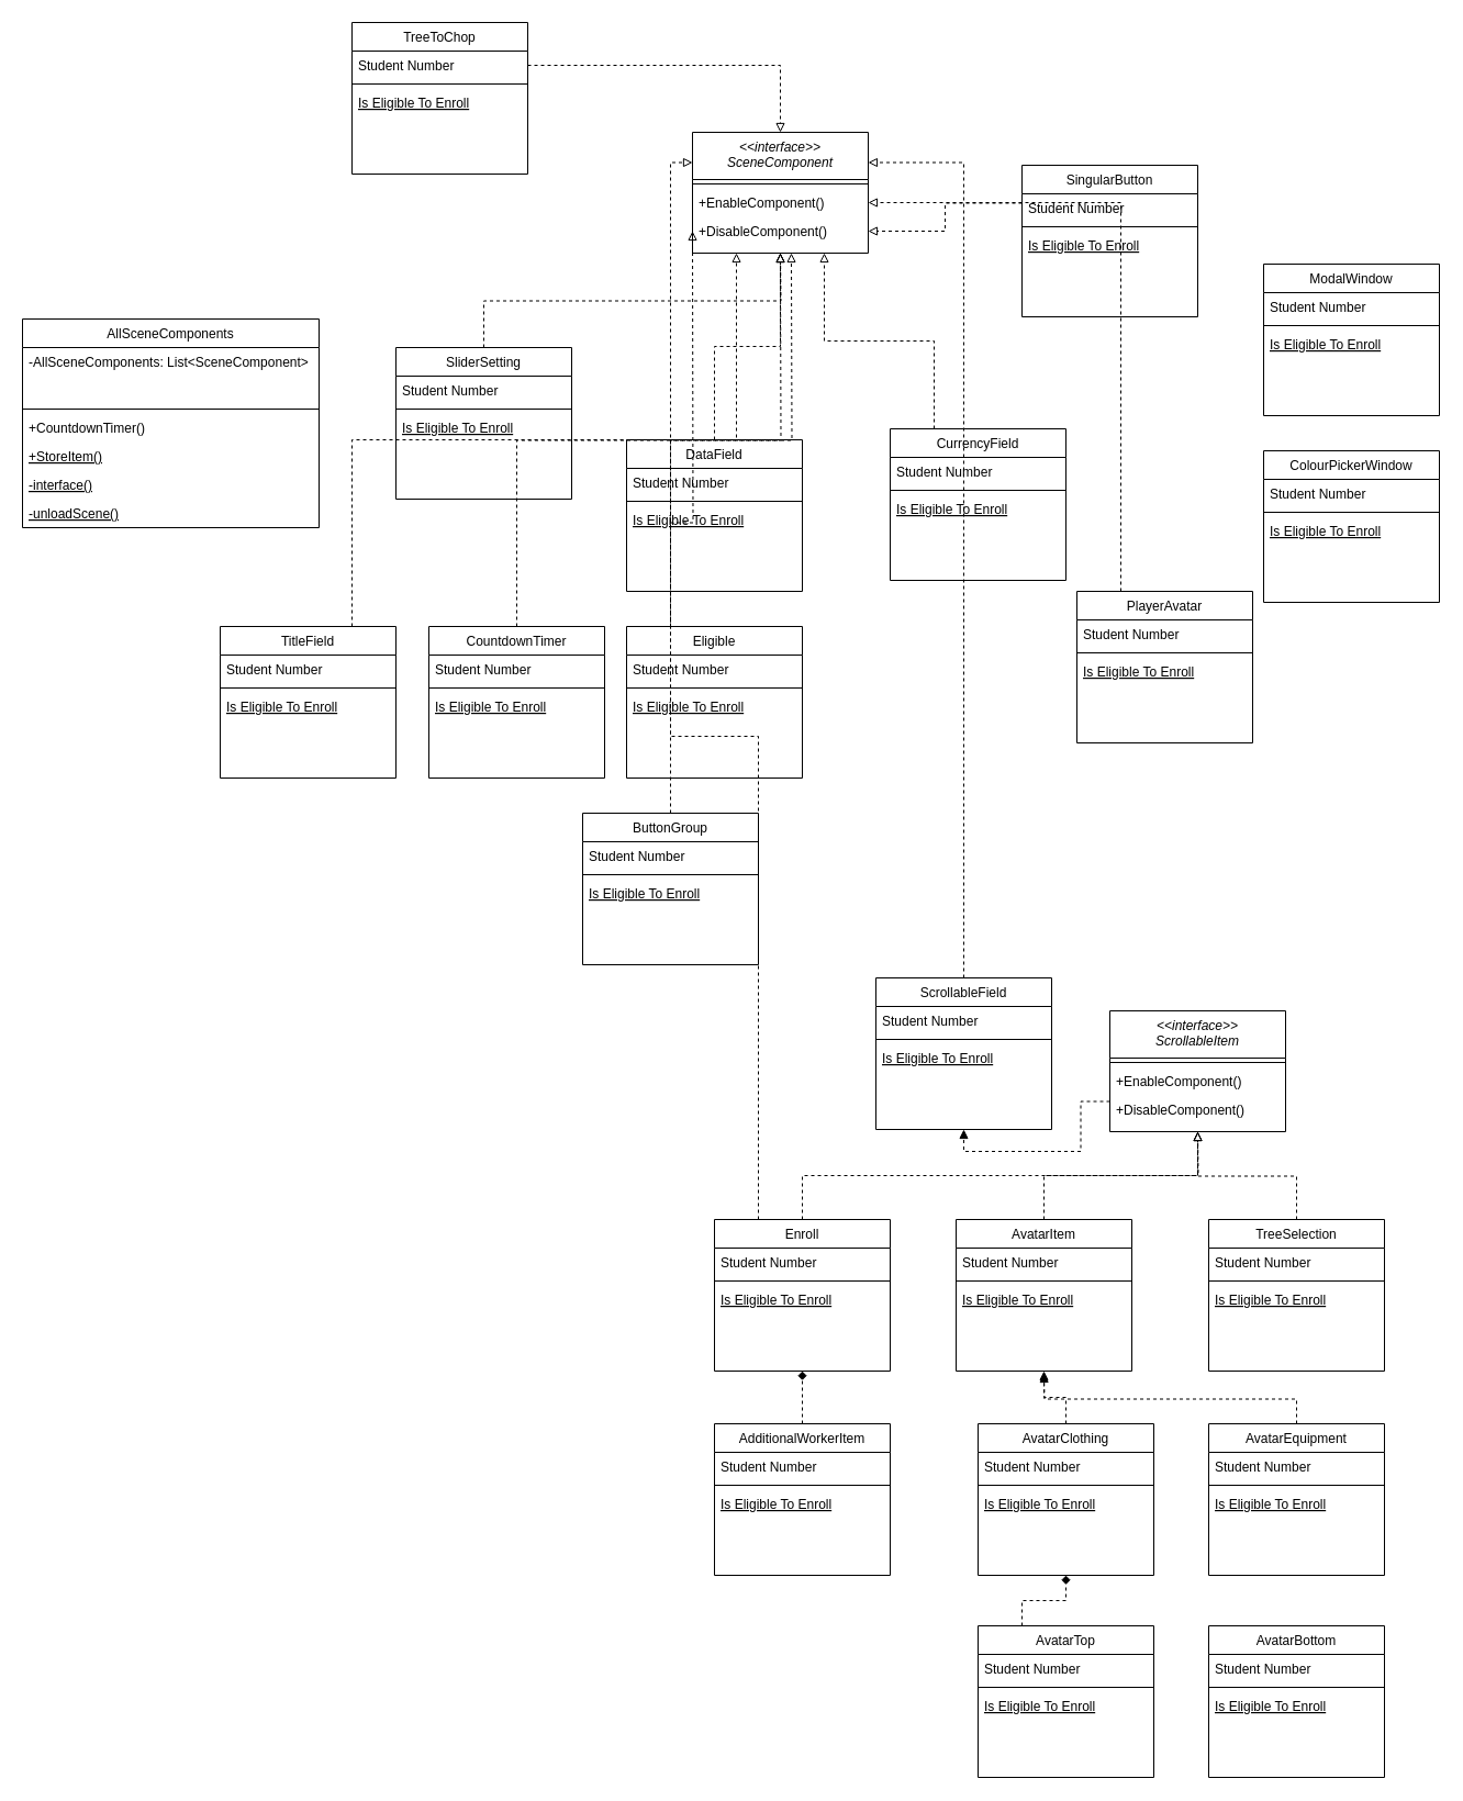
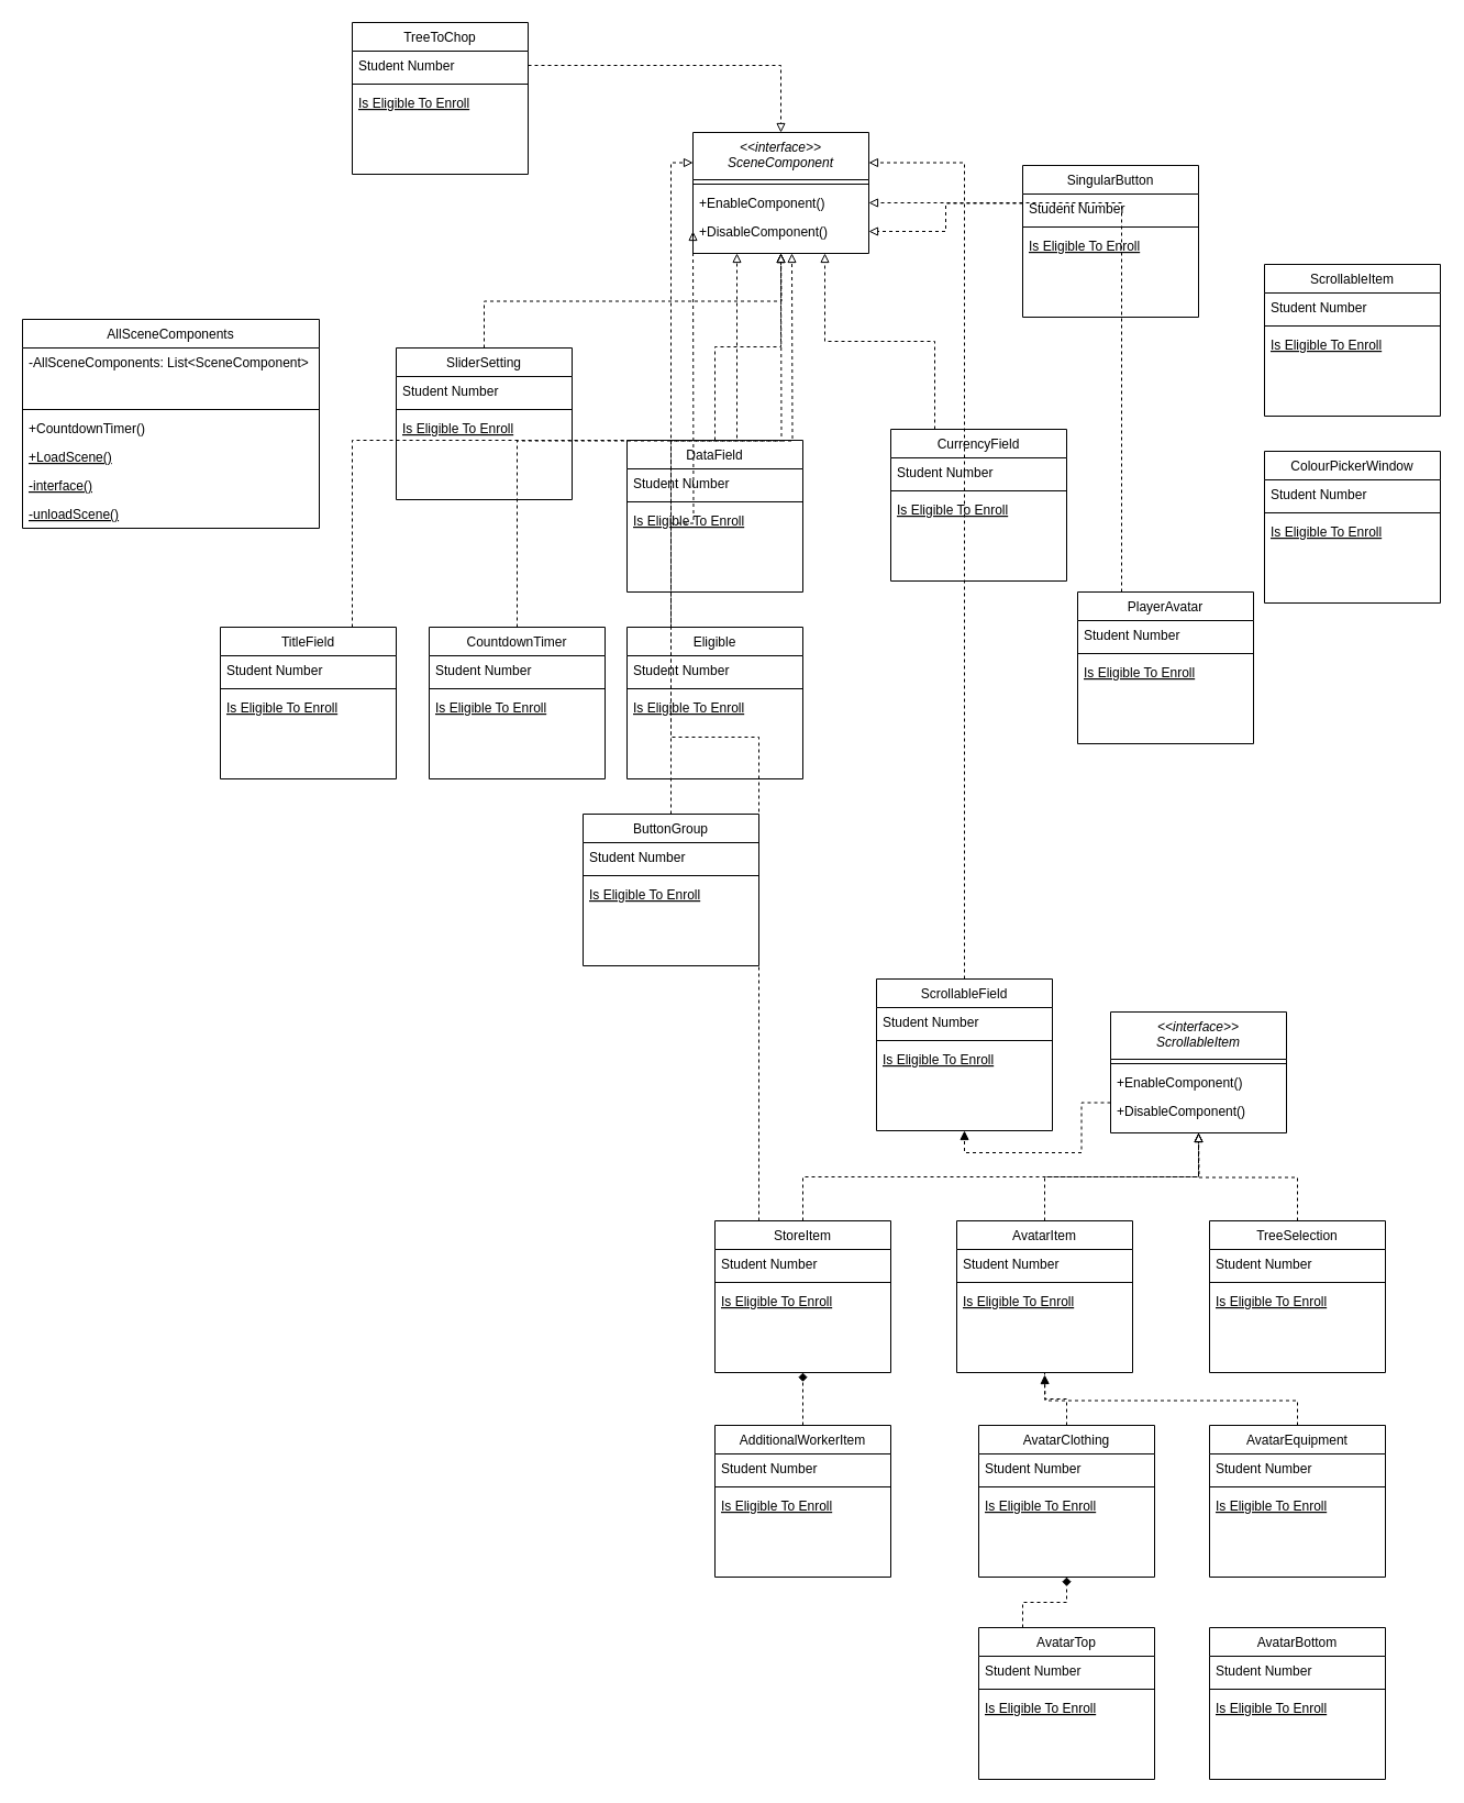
- <mxCell id="49" value="ModalWindow" style="swimlane;fontStyle=0;align=center;verticalAlign=top;childLayout=stackLayout;horizontal=1;startSize=26;horizontalStack=0;resizeParent=1;resizeLast=0;collapsible=1;marginBottom=0;rounded=0;shadow=0;strokeWidth=1;" vertex="1" parent="1"><mxGeometry x="1150" y="240" width="160" height="138" as="geometry"><mxRectangle x="130" y="380" width="160" height="26" as="alternateBounds" /></mxGeometry></mxCell>
+ <mxCell id="49" value="ScrollableItem" style="swimlane;fontStyle=0;align=center;verticalAlign=top;childLayout=stackLayout;horizontal=1;startSize=26;horizontalStack=0;resizeParent=1;resizeLast=0;collapsible=1;marginBottom=0;rounded=0;shadow=0;strokeWidth=1;" vertex="1" parent="1"><mxGeometry x="1150" y="240" width="160" height="138" as="geometry"><mxRectangle x="130" y="380" width="160" height="26" as="alternateBounds" /></mxGeometry></mxCell>
- <mxCell id="11" value="+StoreItem()" style="text;align=left;verticalAlign=top;spacingLeft=4;spacingRight=4;overflow=hidden;rotatable=0;points=[[0,0.5],[1,0.5]];portConstraint=eastwest;fontStyle=4" vertex="1" parent="6"><mxGeometry y="112" width="270" height="26" as="geometry" /></mxCell>
+ <mxCell id="11" value="+LoadScene()" style="text;align=left;verticalAlign=top;spacingLeft=4;spacingRight=4;overflow=hidden;rotatable=0;points=[[0,0.5],[1,0.5]];portConstraint=eastwest;fontStyle=4" vertex="1" parent="6"><mxGeometry y="112" width="270" height="26" as="geometry" /></mxCell>
- <mxCell id="65" value="Enroll" style="swimlane;fontStyle=0;align=center;verticalAlign=top;childLayout=stackLayout;horizontal=1;startSize=26;horizontalStack=0;resizeParent=1;resizeLast=0;collapsible=1;marginBottom=0;rounded=0;shadow=0;strokeWidth=1;" vertex="1" parent="1"><mxGeometry x="650" y="1110" width="160" height="138" as="geometry"><mxRectangle x="130" y="380" width="160" height="26" as="alternateBounds" /></mxGeometry></mxCell>
+ <mxCell id="65" value="StoreItem" style="swimlane;fontStyle=0;align=center;verticalAlign=top;childLayout=stackLayout;horizontal=1;startSize=26;horizontalStack=0;resizeParent=1;resizeLast=0;collapsible=1;marginBottom=0;rounded=0;shadow=0;strokeWidth=1;" vertex="1" parent="1"><mxGeometry x="650" y="1110" width="160" height="138" as="geometry"><mxRectangle x="130" y="380" width="160" height="26" as="alternateBounds" /></mxGeometry></mxCell>
- <mxCell id="93" style="edgeStyle=orthogonalEdgeStyle;rounded=0;orthogonalLoop=1;jettySize=auto;html=1;exitX=0.5;exitY=0;exitDx=0;exitDy=0;entryX=0.5;entryY=1;entryDx=0;entryDy=0;dashed=1;endArrow=block;endFill=1;" edge="1" parent="1" source="94" target="75"><mxGeometry relative="1" as="geometry" /></mxCell>
+ <mxCell id="93" style="edgeStyle=orthogonalEdgeStyle;rounded=0;orthogonalLoop=1;jettySize=auto;html=1;exitX=0.5;exitY=0;exitDx=0;exitDy=0;entryX=0.5;entryY=1;entryDx=0;entryDy=0;dashed=1;endArrow=none;endFill=1;" edge="1" parent="1" source="94" target="75"><mxGeometry relative="1" as="geometry" /></mxCell>
